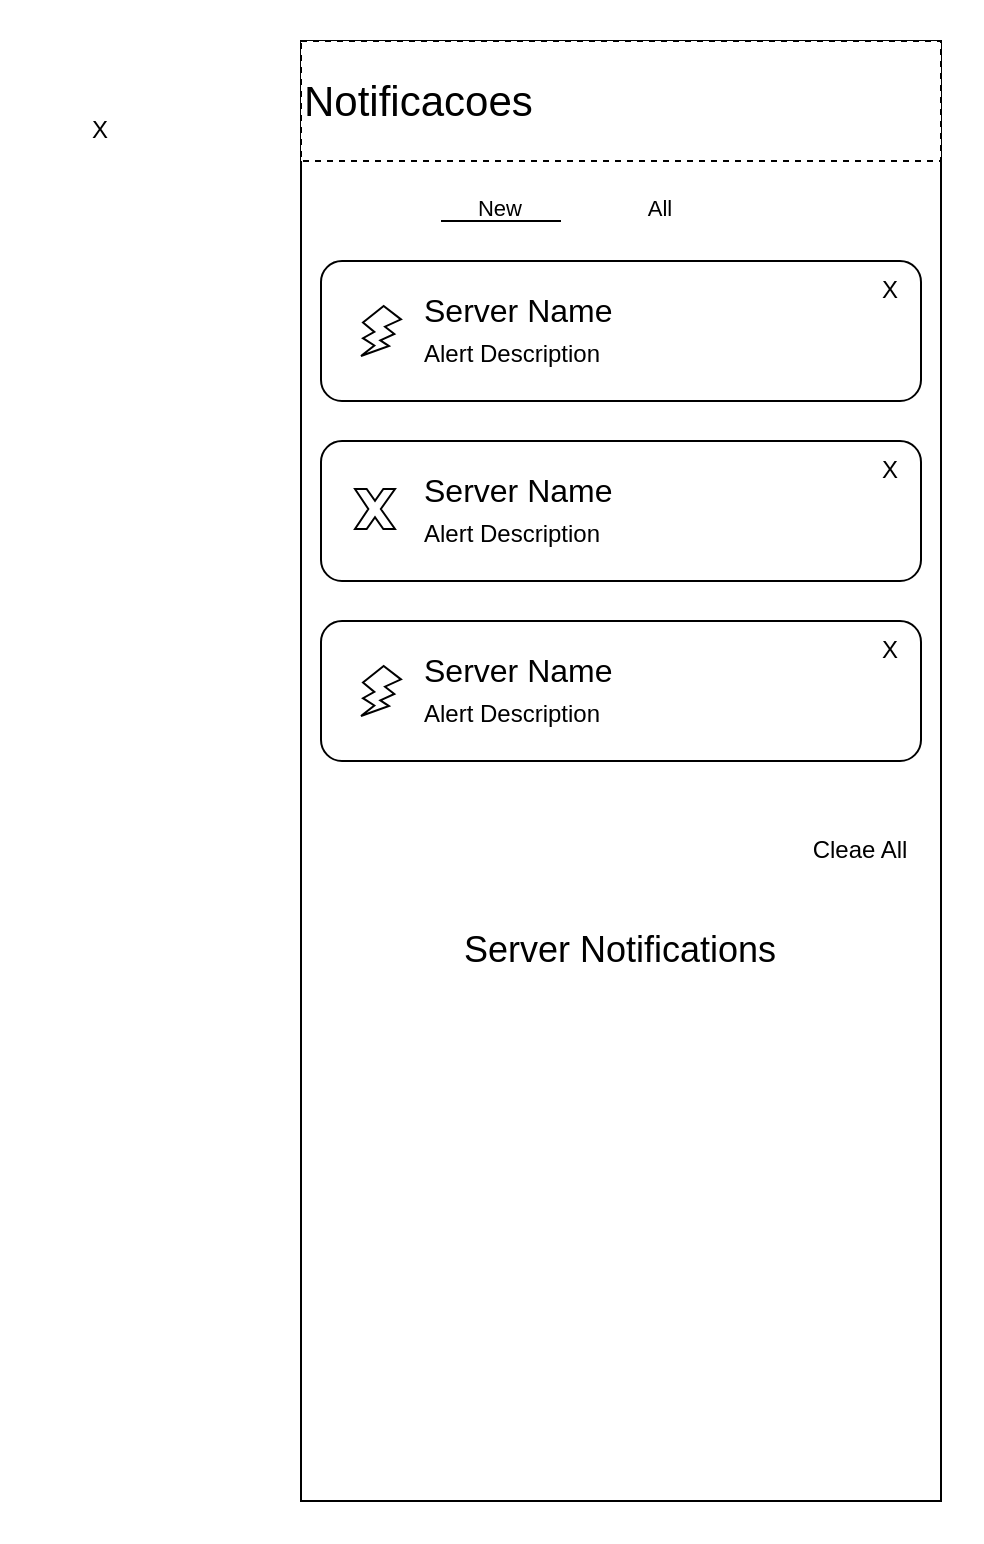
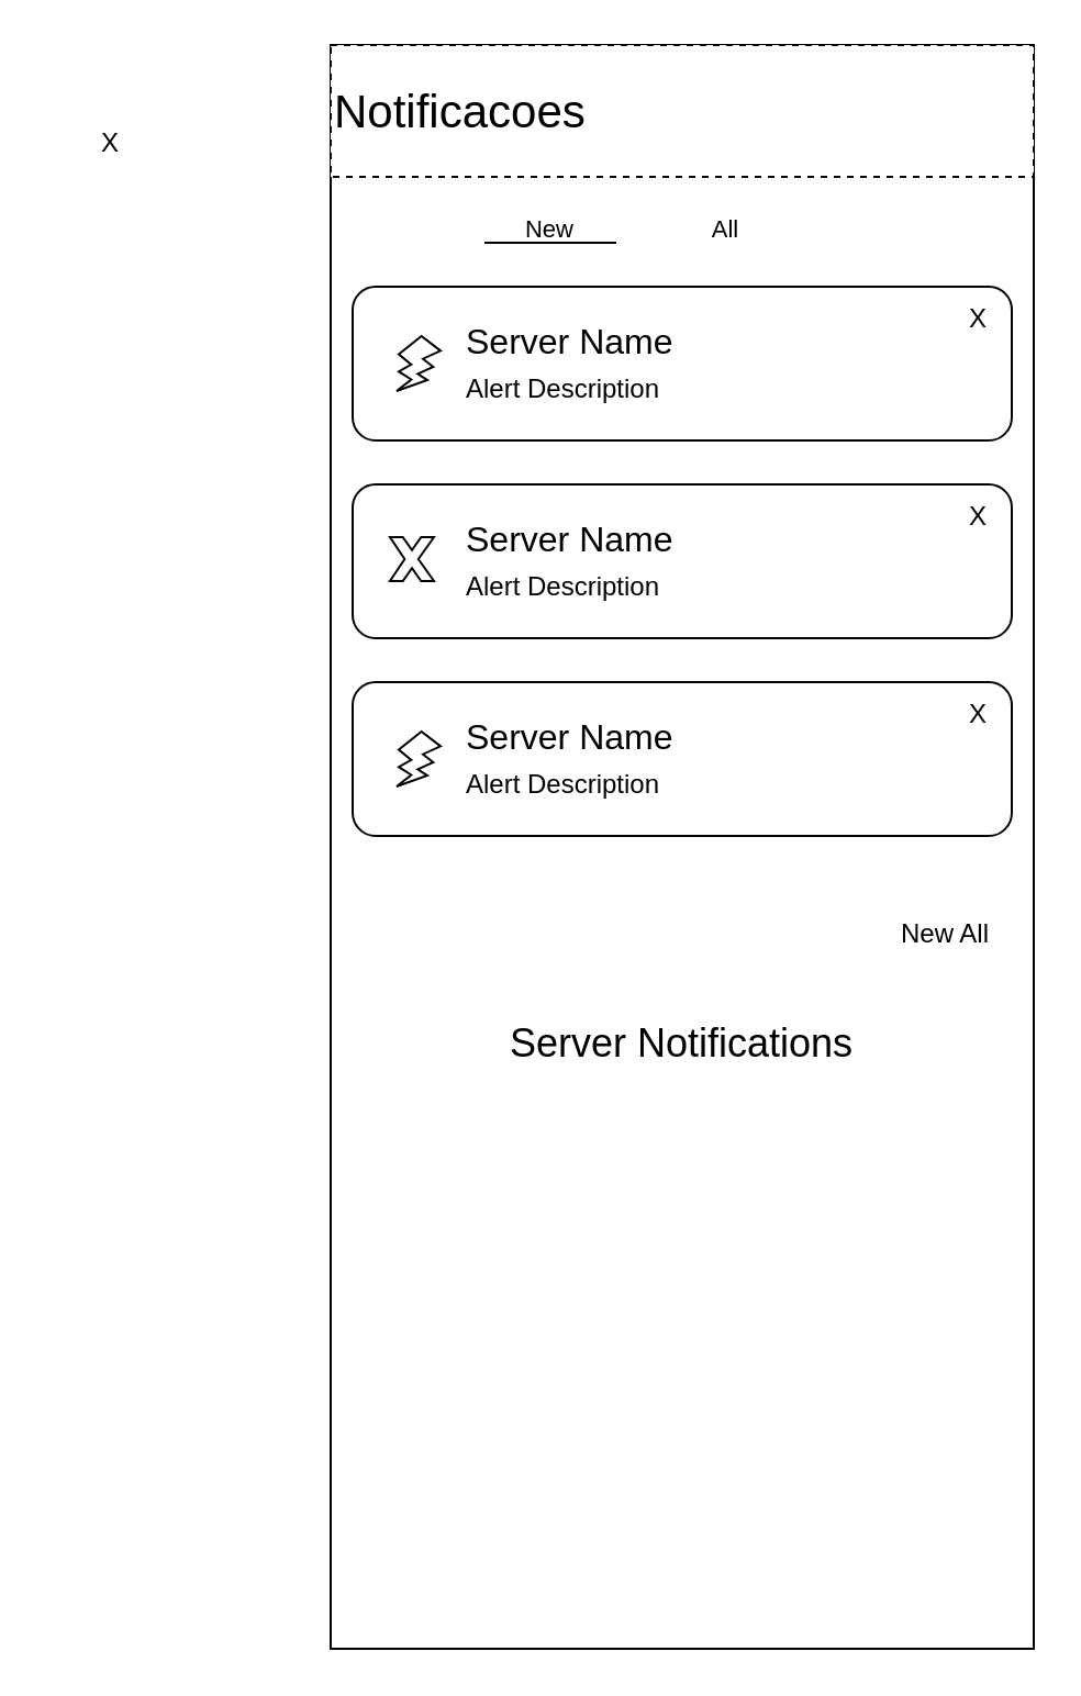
- <mxCell id="20" value="Cleae All" style="text;html=1;strokeColor=none;fillColor=none;align=center;verticalAlign=middle;whiteSpace=wrap;rounded=0;fontSize=12;" vertex="1" parent="1"><mxGeometry x="400" y="410" width="60" height="30" as="geometry" /></mxCell>
+ <mxCell id="20" value="New All" style="text;html=1;strokeColor=none;fillColor=none;align=center;verticalAlign=middle;whiteSpace=wrap;rounded=0;fontSize=12;" vertex="1" parent="1"><mxGeometry x="400" y="410" width="60" height="30" as="geometry" /></mxCell>
